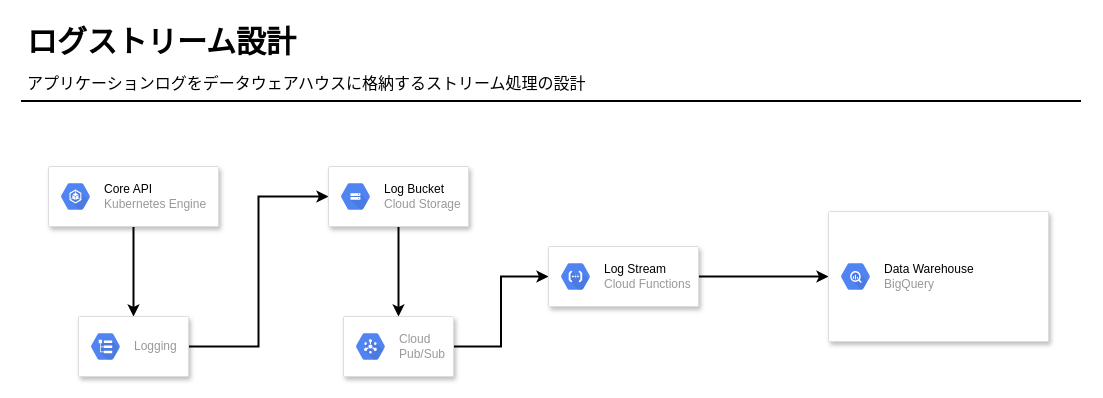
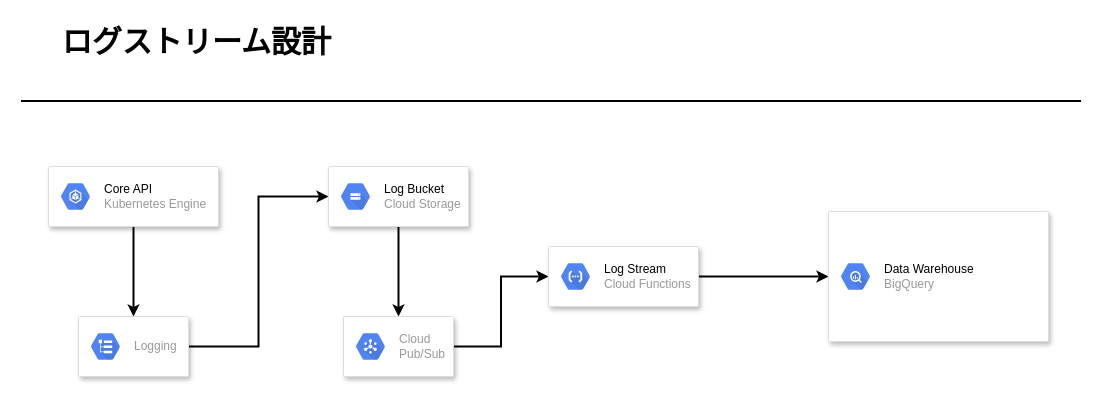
- <mxCell id="2" value="ログストリーム設計" style="text;html=1;resizable=0;points=[];autosize=1;align=left;verticalAlign=top;spacingTop=-4;fontSize=30;fontStyle=1" parent="1" vertex="1"><mxGeometry x="24.5" y="20.5" width="280" height="40" as="geometry" /></mxCell>
+ <mxCell id="2" value="ログストリーム設計" style="text;html=1;resizable=0;points=[];autosize=1;align=left;verticalAlign=top;spacingTop=-4;fontSize=30;fontStyle=1" parent="1" vertex="1"><mxGeometry x="59.5" y="20.5" width="280" height="40" as="geometry" /></mxCell>
- <mxCell id="3" value="アプリケーションログをデータウェアハウスに格納するストリーム処理の設計" style="text;html=1;resizable=0;points=[];autosize=1;align=left;verticalAlign=top;spacingTop=-4;fontSize=16;" parent="1" vertex="1"><mxGeometry x="24.5" y="70.5" width="570" height="20" as="geometry" /></mxCell>
